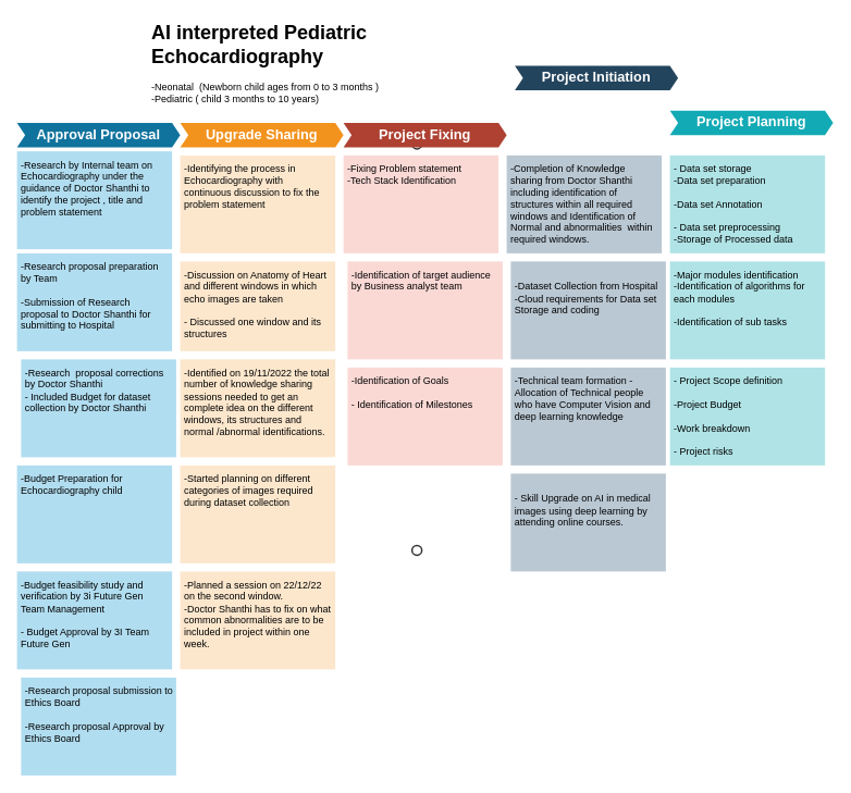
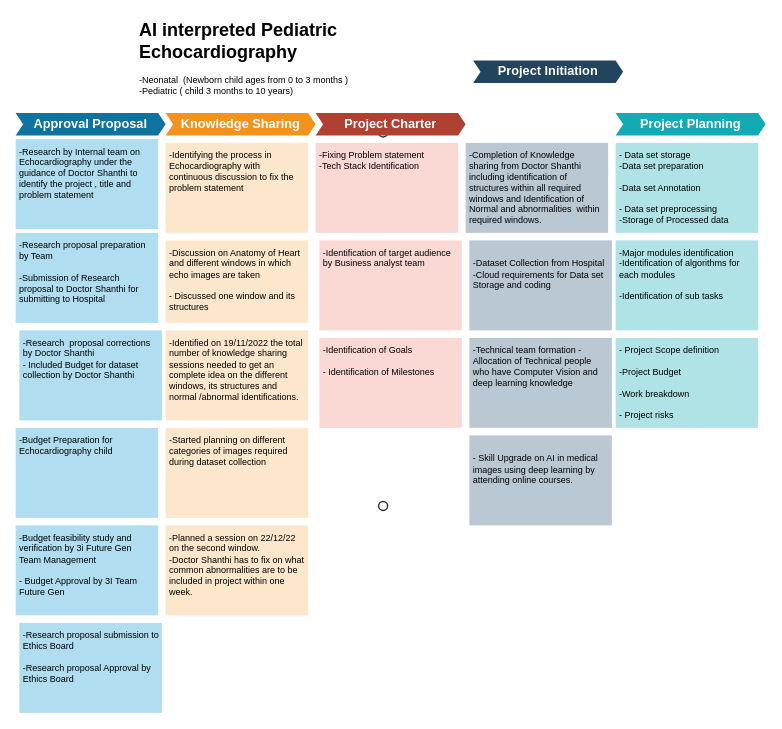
- <mxCell id="8" value="Project Planning" style="shape=step;perimeter=stepPerimeter;whiteSpace=wrap;html=1;fixedSize=1;size=10;fillColor=#12AAB5;strokeColor=none;fontSize=17;fontColor=#FFFFFF;fontStyle=1;align=center;rounded=0;" vertex="1" parent="1"><mxGeometry x="820" y="135" width="200" height="30" as="geometry" /></mxCell>
+ <mxCell id="8" value="Project Planning" style="shape=step;perimeter=stepPerimeter;whiteSpace=wrap;html=1;fixedSize=1;size=10;fillColor=#12AAB5;strokeColor=none;fontSize=17;fontColor=#FFFFFF;fontStyle=1;align=center;rounded=0;" vertex="1" parent="1"><mxGeometry x="820" y="150" width="200" height="30" as="geometry" /></mxCell>
- <mxCell id="5" value="Upgrade Sharing" style="shape=step;perimeter=stepPerimeter;whiteSpace=wrap;html=1;fixedSize=1;size=10;fillColor=#F2931E;strokeColor=none;fontSize=17;fontColor=#FFFFFF;fontStyle=1;align=center;rounded=0;" vertex="1" parent="1"><mxGeometry x="220" y="150" width="200" height="30" as="geometry" /></mxCell>
+ <mxCell id="5" value="Knowledge Sharing" style="shape=step;perimeter=stepPerimeter;whiteSpace=wrap;html=1;fixedSize=1;size=10;fillColor=#F2931E;strokeColor=none;fontSize=17;fontColor=#FFFFFF;fontStyle=1;align=center;rounded=0;" vertex="1" parent="1"><mxGeometry x="220" y="150" width="200" height="30" as="geometry" /></mxCell>
- <mxCell id="6" value="Project Fixing" style="shape=step;perimeter=stepPerimeter;whiteSpace=wrap;html=1;fixedSize=1;size=10;fillColor=#AE4132;strokeColor=none;fontSize=17;fontColor=#FFFFFF;fontStyle=1;align=center;rounded=0;" vertex="1" parent="1"><mxGeometry x="420" y="150" width="200" height="30" as="geometry" /></mxCell>
+ <mxCell id="6" value="Project Charter" style="shape=step;perimeter=stepPerimeter;whiteSpace=wrap;html=1;fixedSize=1;size=10;fillColor=#AE4132;strokeColor=none;fontSize=17;fontColor=#FFFFFF;fontStyle=1;align=center;rounded=0;" vertex="1" parent="1"><mxGeometry x="420" y="150" width="200" height="30" as="geometry" /></mxCell>
